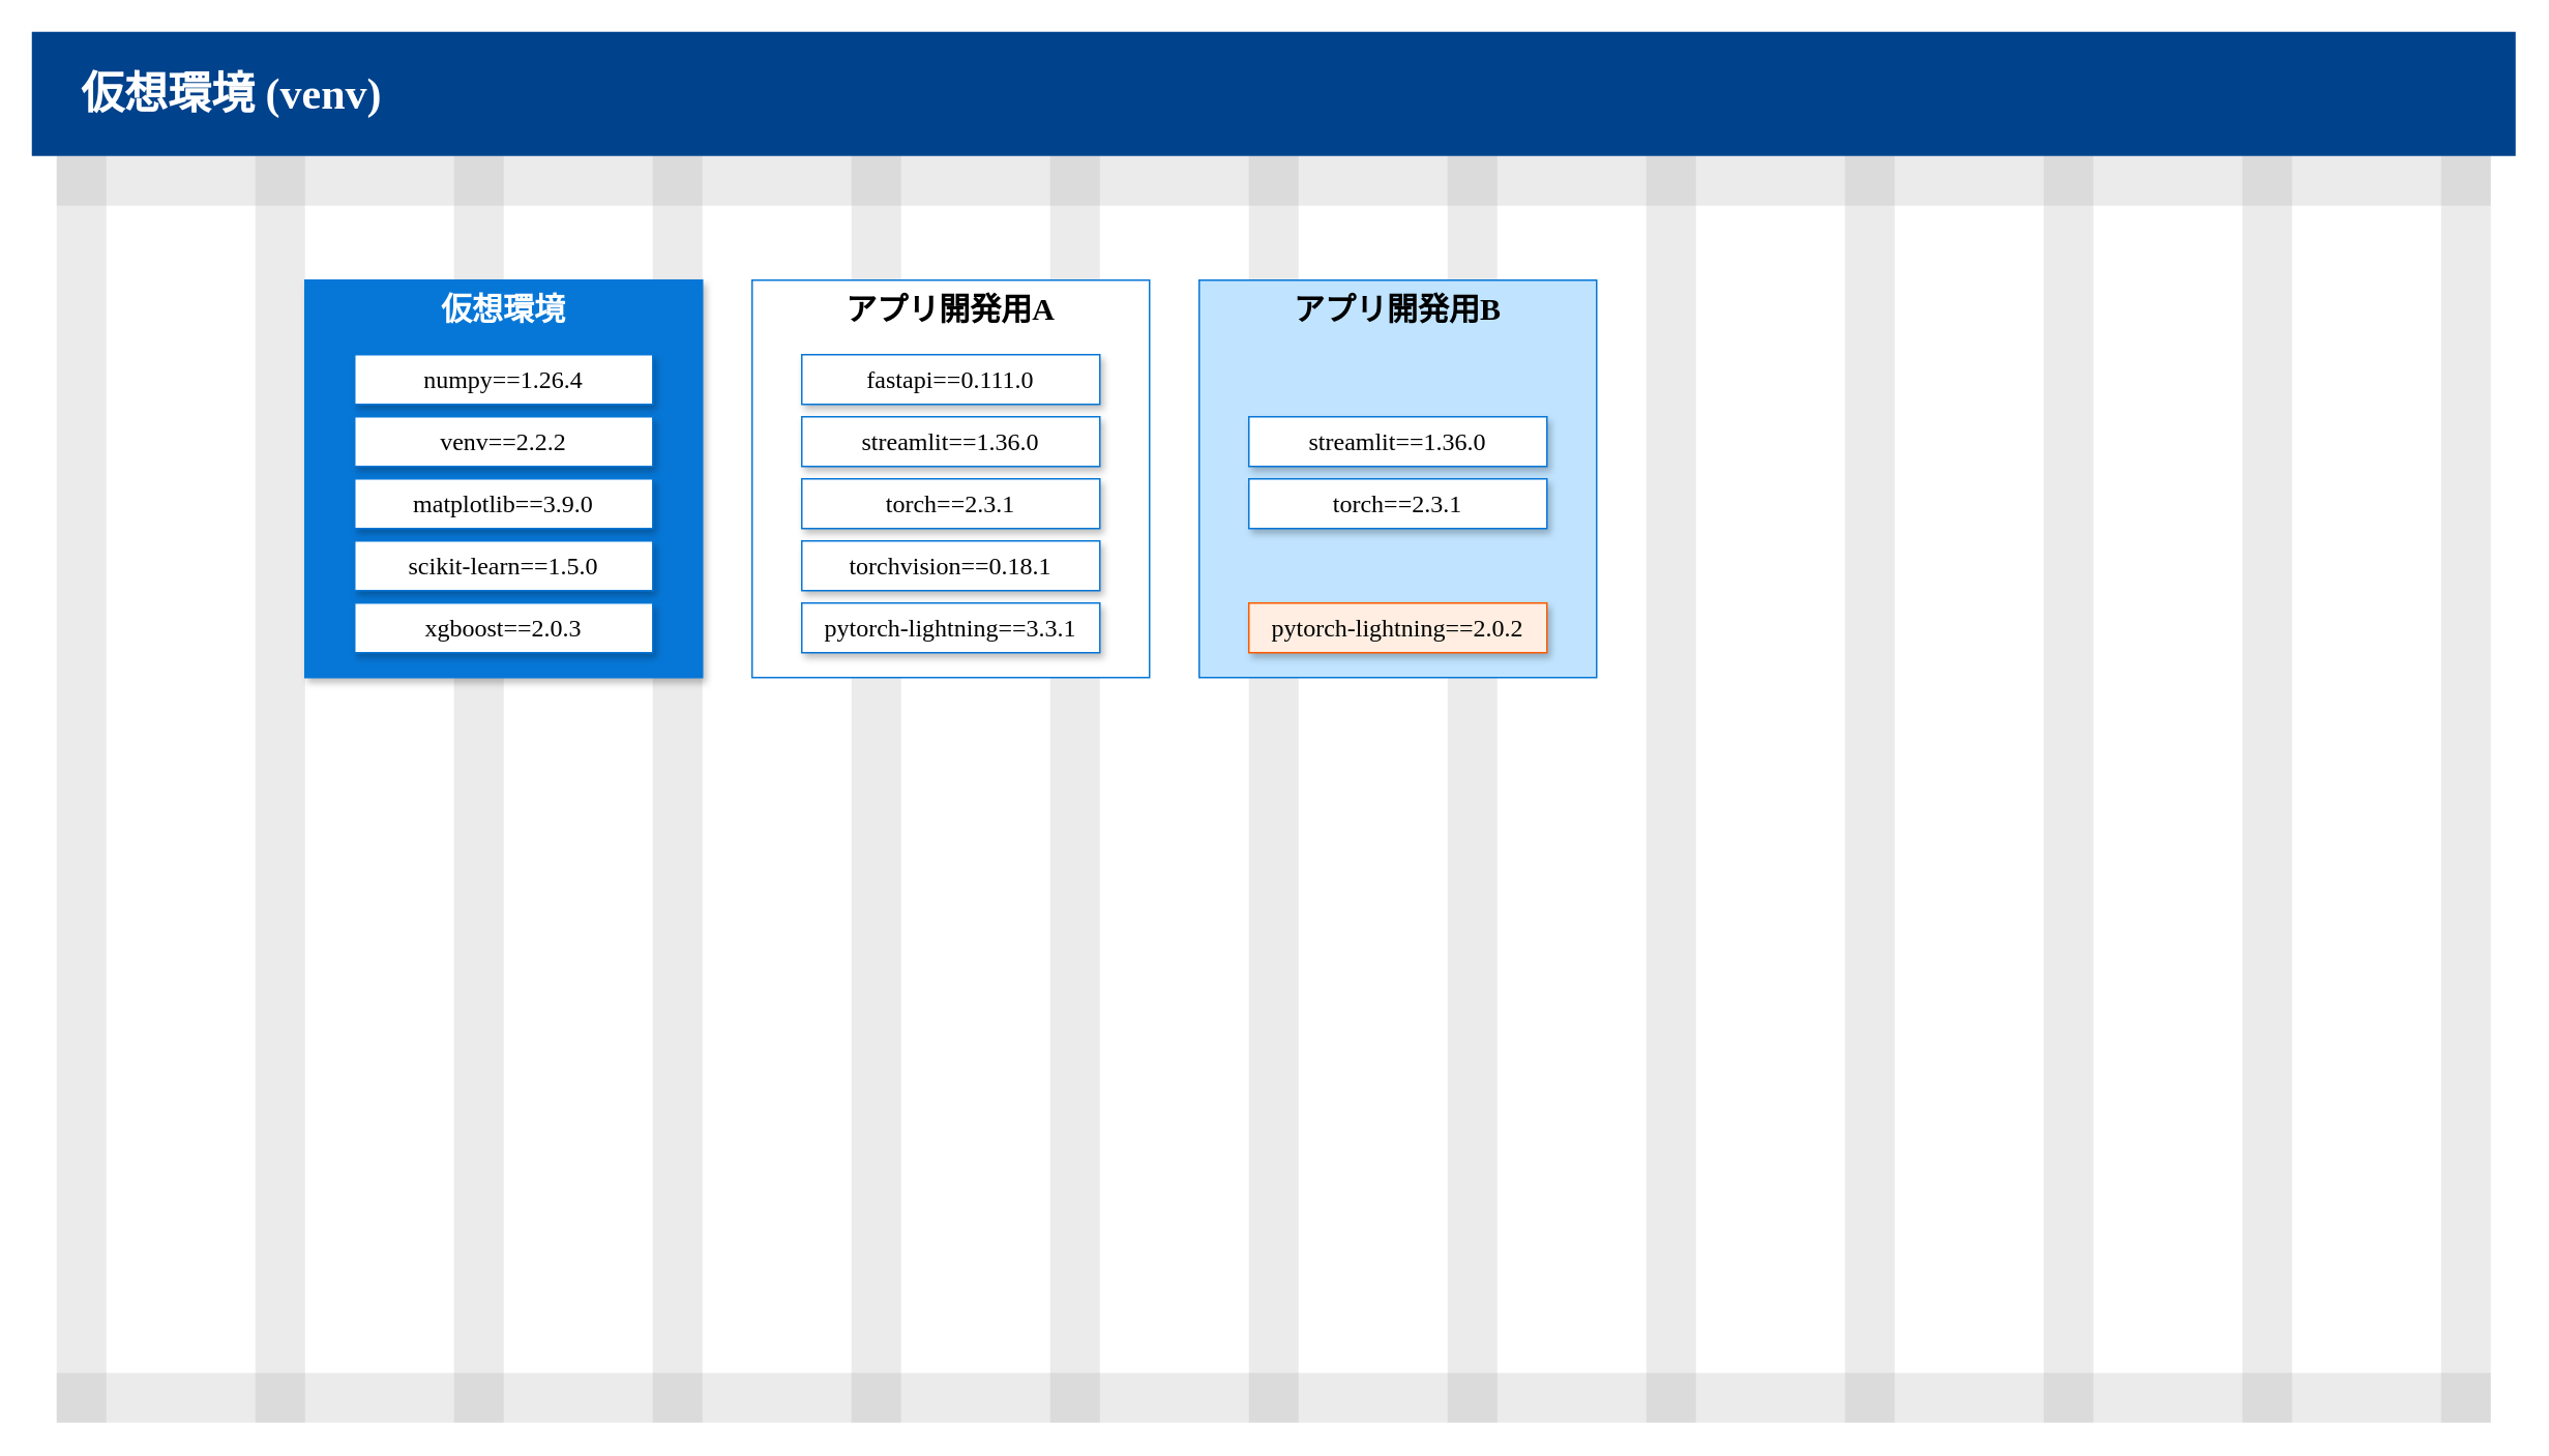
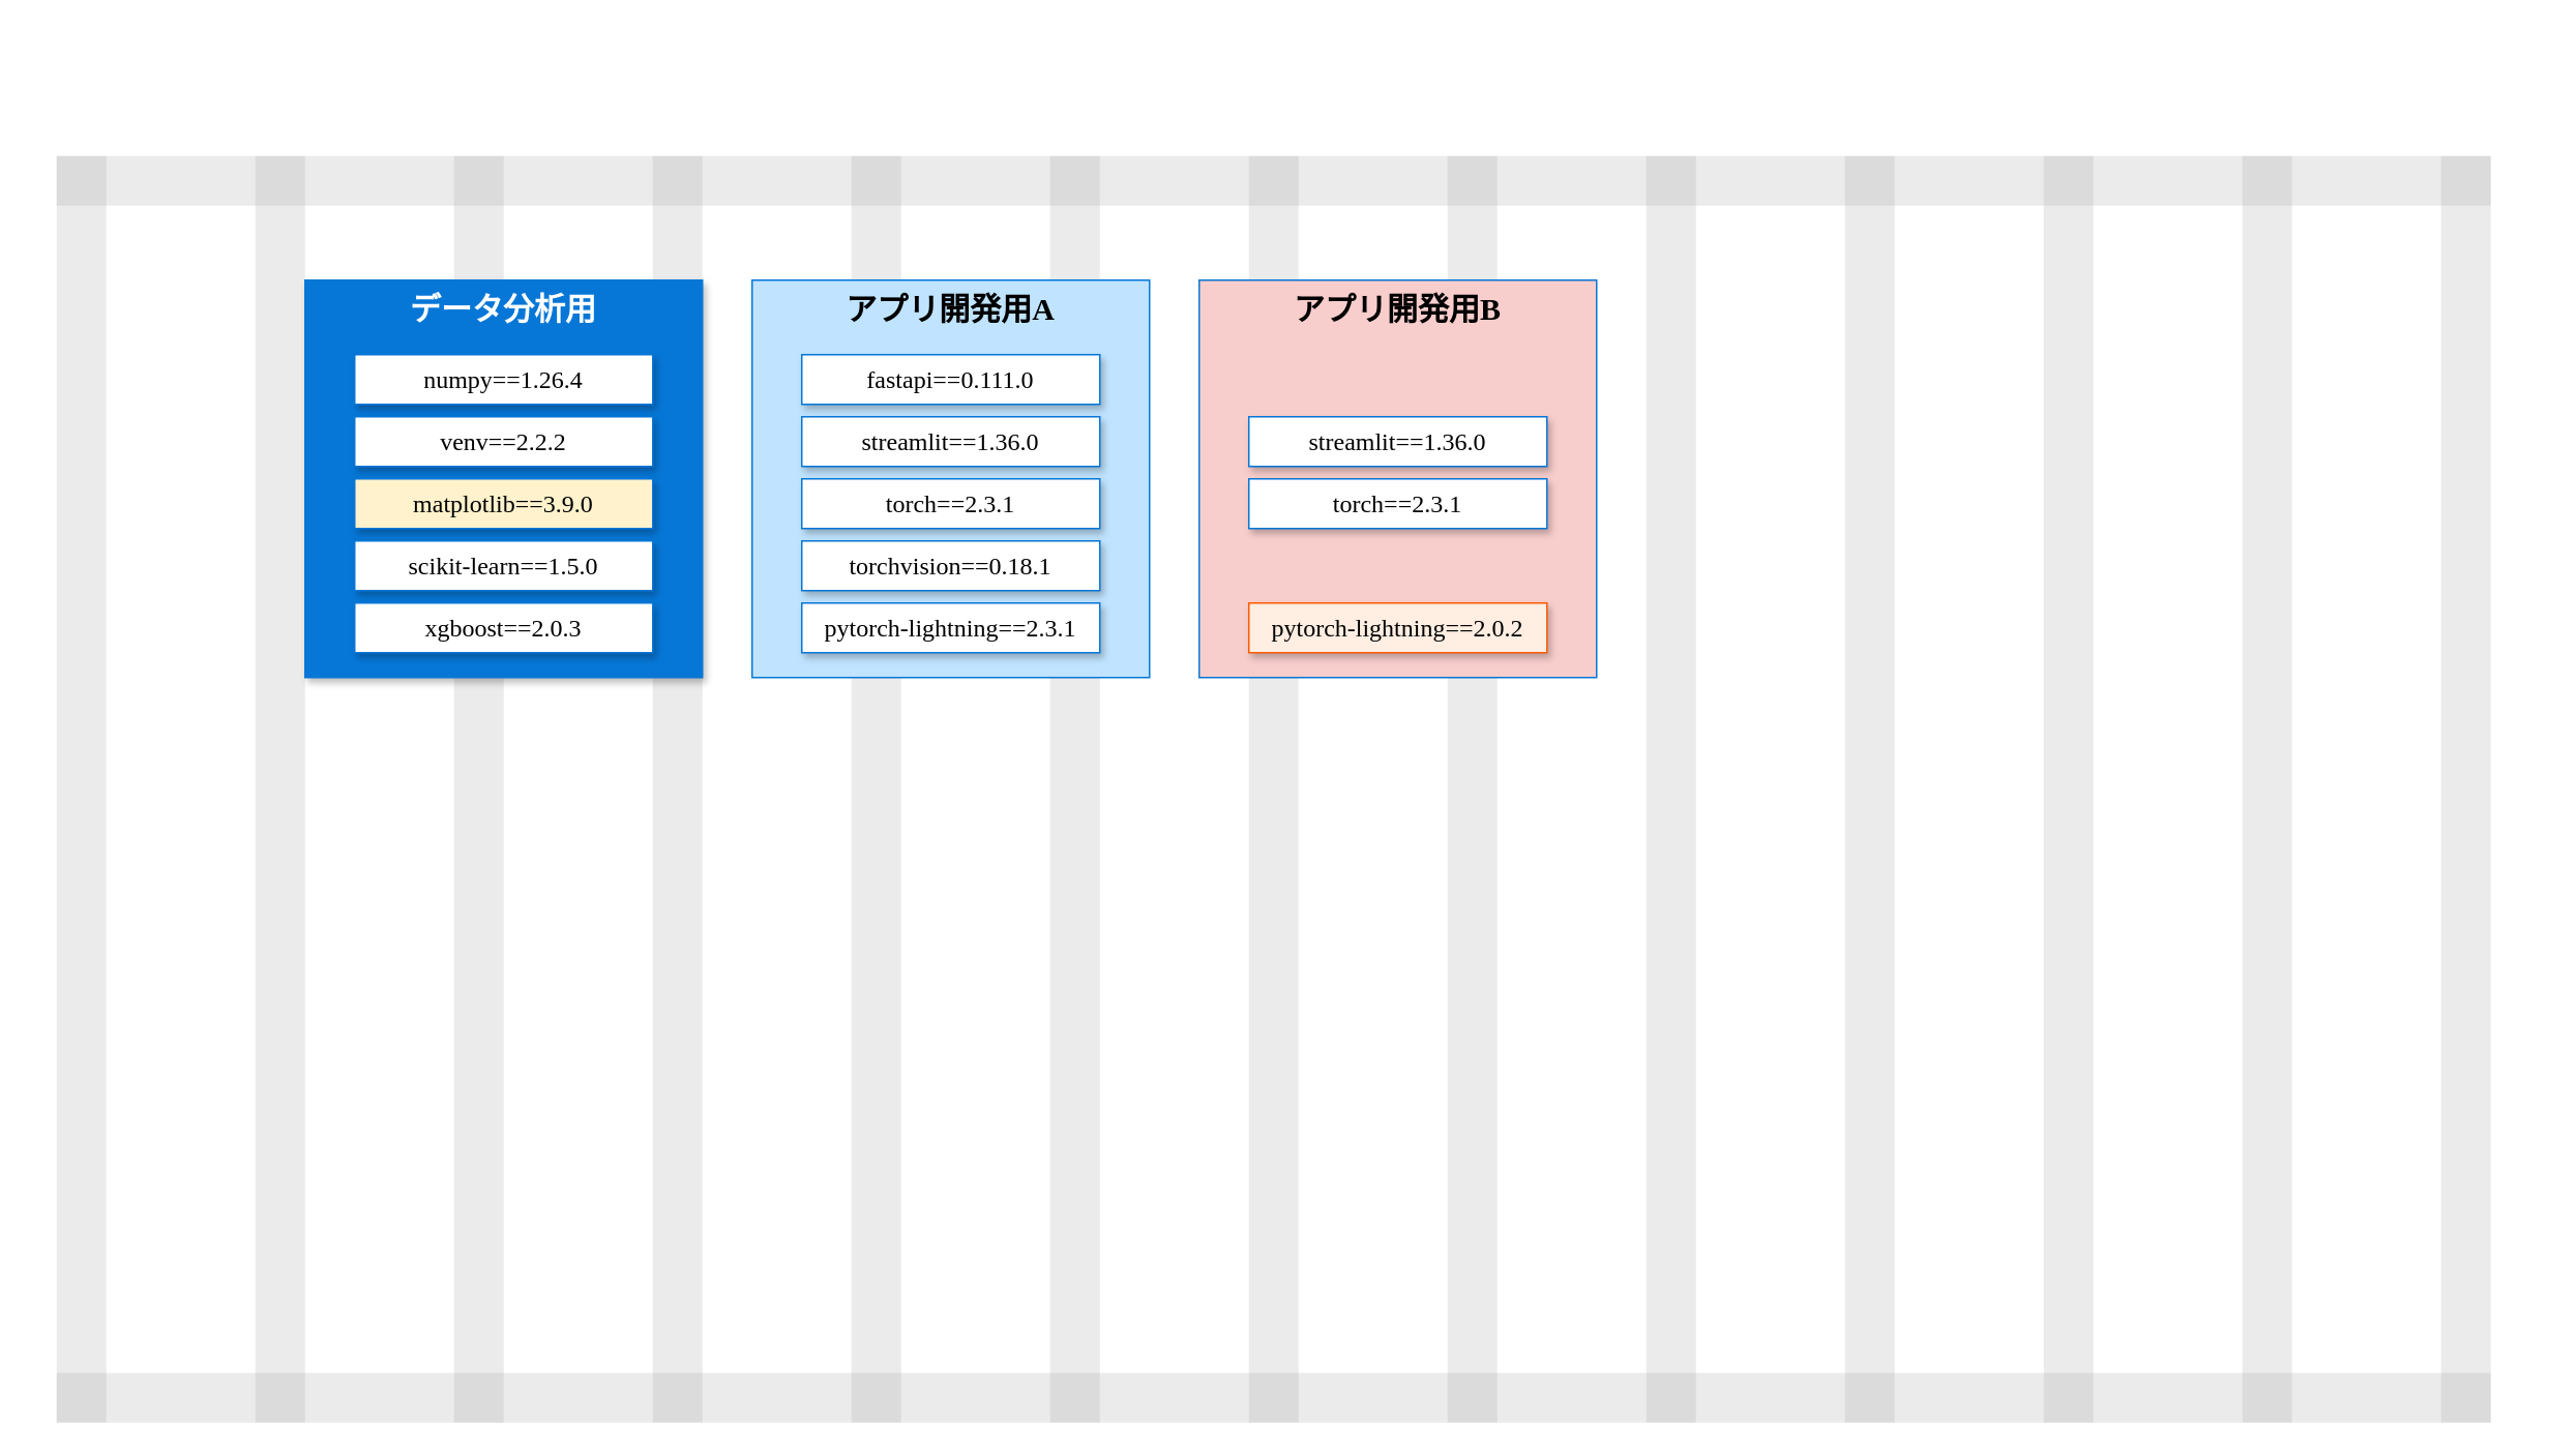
- <mxCell id="18" value="仮想環境 (venv)" style="rounded=0;whiteSpace=wrap;html=1;strokeColor=none;fillColor=#00428c;fontColor=#ffffff;shadow=0;fontSize=28;align=left;spacing=32;fontFamily=Noto Sans JP;fontStyle=1" parent="17" vertex="1"><mxGeometry width="1600" height="80" as="geometry" x="20" y="20" /></mxCell>
- <mxCell id="20" value="&lt;font color=&quot;#ffffff&quot;&gt;仮想環境&lt;/font&gt;" style="whiteSpace=wrap;html=1;strokeColor=#0777d7;fillColor=#0777d7;rounded=0;fontSize=20;fontFamily=Noto Sans JP;fontStyle=1;verticalAlign=top;spacingTop=0;spacingBottom=0;glass=0;shadow=1;" parent="19" vertex="1"><mxGeometry width="256" height="256" as="geometry" /></mxCell>
+ <mxCell id="20" value="&lt;font color=&quot;#ffffff&quot;&gt;データ分析用&lt;/font&gt;" style="whiteSpace=wrap;html=1;strokeColor=#0777d7;fillColor=#0777d7;rounded=0;fontSize=20;fontFamily=Noto Sans JP;fontStyle=1;verticalAlign=top;spacingTop=0;spacingBottom=0;glass=0;shadow=1;" parent="19" vertex="1"><mxGeometry width="256" height="256" as="geometry" /></mxCell>
- <mxCell id="27" value="アプリ開発用A" style="whiteSpace=wrap;html=1;strokeColor=#0777d7;fillColor=#ffffff;rounded=0;fontSize=20;fontFamily=Noto Sans JP;fontStyle=1;verticalAlign=top;spacingTop=0;" parent="26" vertex="1"><mxGeometry width="256" height="256" as="geometry" /></mxCell>
+ <mxCell id="27" value="アプリ開発用A" style="whiteSpace=wrap;html=1;strokeColor=#0777d7;fillColor=#c0e4ff;rounded=0;fontSize=20;fontFamily=Noto Sans JP;fontStyle=1;verticalAlign=top;spacingTop=0;" parent="26" vertex="1"><mxGeometry width="256" height="256" as="geometry" /></mxCell>
- <mxCell id="33" value="アプリ開発用B" style="whiteSpace=wrap;html=1;strokeColor=#0777d7;fillColor=#c0e4ff;rounded=0;fontSize=20;fontFamily=Noto Sans JP;fontStyle=1;verticalAlign=top;spacingTop=0;" vertex="1" parent="17"><mxGeometry x="772" y="180" width="256" height="256" as="geometry" /></mxCell>
+ <mxCell id="33" value="アプリ開発用B" style="whiteSpace=wrap;html=1;strokeColor=#0777d7;fillColor=#f8cecc;rounded=0;fontSize=20;fontFamily=Noto Sans JP;fontStyle=1;verticalAlign=top;spacingTop=0;" vertex="1" parent="17"><mxGeometry x="772" y="180" width="256" height="256" as="geometry" /></mxCell>
- <mxCell id="25" value="matplotlib==3.9.0" style="whiteSpace=wrap;html=1;strokeColor=#0777d7;fillColor=#FFFFFF;rounded=0;fontSize=16;fontFamily=Noto Sans JP;fontStyle=0;shadow=1;" vertex="1" parent="19"><mxGeometry x="32" y="128" width="192" height="32" as="geometry" /></mxCell>
+ <mxCell id="25" value="matplotlib==3.9.0" style="whiteSpace=wrap;html=1;strokeColor=#0777d7;fillColor=#fff2cc;rounded=0;fontSize=16;fontFamily=Noto Sans JP;fontStyle=0;shadow=1;" vertex="1" parent="19"><mxGeometry x="32" y="128" width="192" height="32" as="geometry" /></mxCell>
- <mxCell id="32" value="pytorch-lightning==3.3.1" style="whiteSpace=wrap;html=1;strokeColor=#0777d7;fillColor=#FFFFFF;rounded=0;fontSize=16;fontFamily=Noto Sans JP;fontStyle=0;shadow=1;" vertex="1" parent="26"><mxGeometry x="32" y="208" width="192" height="32" as="geometry" /></mxCell>
+ <mxCell id="32" value="pytorch-lightning==2.3.1" style="whiteSpace=wrap;html=1;strokeColor=#0777d7;fillColor=#FFFFFF;rounded=0;fontSize=16;fontFamily=Noto Sans JP;fontStyle=0;shadow=1;" vertex="1" parent="26"><mxGeometry x="32" y="208" width="192" height="32" as="geometry" /></mxCell>
